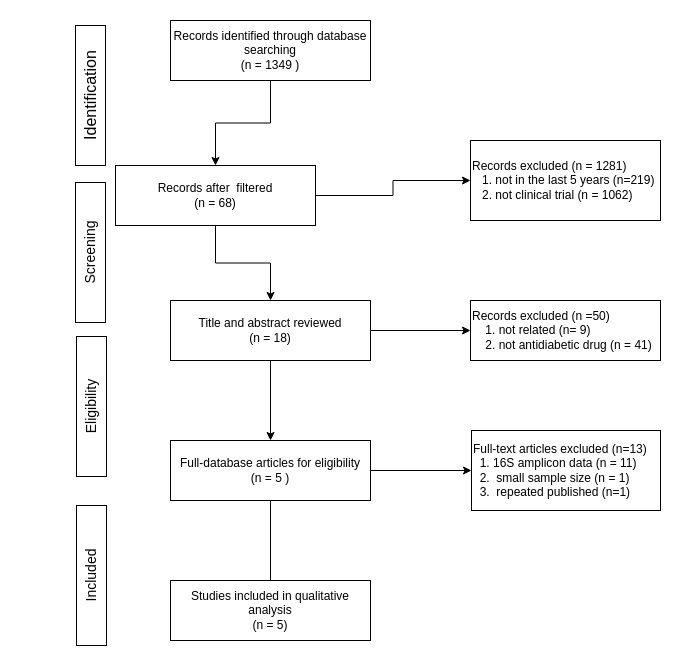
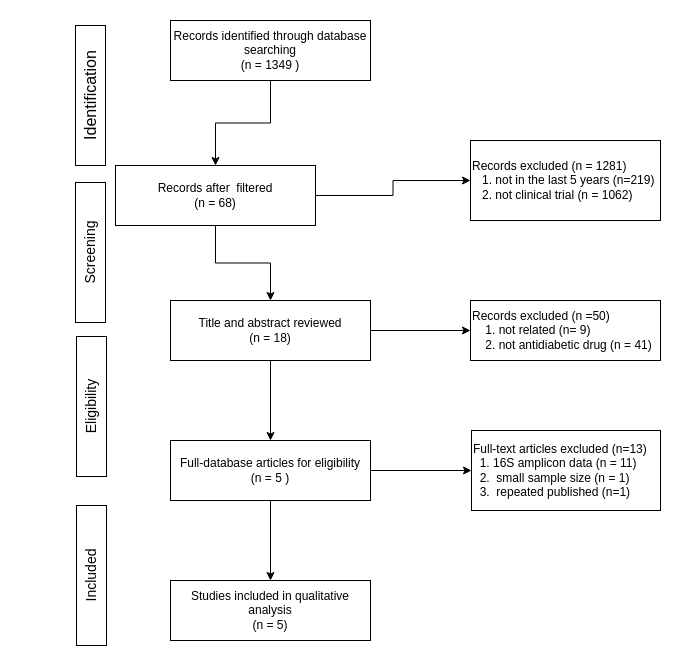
- <mxCell id="10" value="" style="edgeStyle=orthogonalEdgeStyle;rounded=0;orthogonalLoop=1;jettySize=auto;html=1;endArrow=none;" parent="1" source="12" target="13" edge="1"><mxGeometry relative="1" as="geometry" /></mxCell>
+ <mxCell id="10" value="" style="edgeStyle=orthogonalEdgeStyle;rounded=0;orthogonalLoop=1;jettySize=auto;html=1;" parent="1" source="12" target="13" edge="1"><mxGeometry relative="1" as="geometry" /></mxCell>
